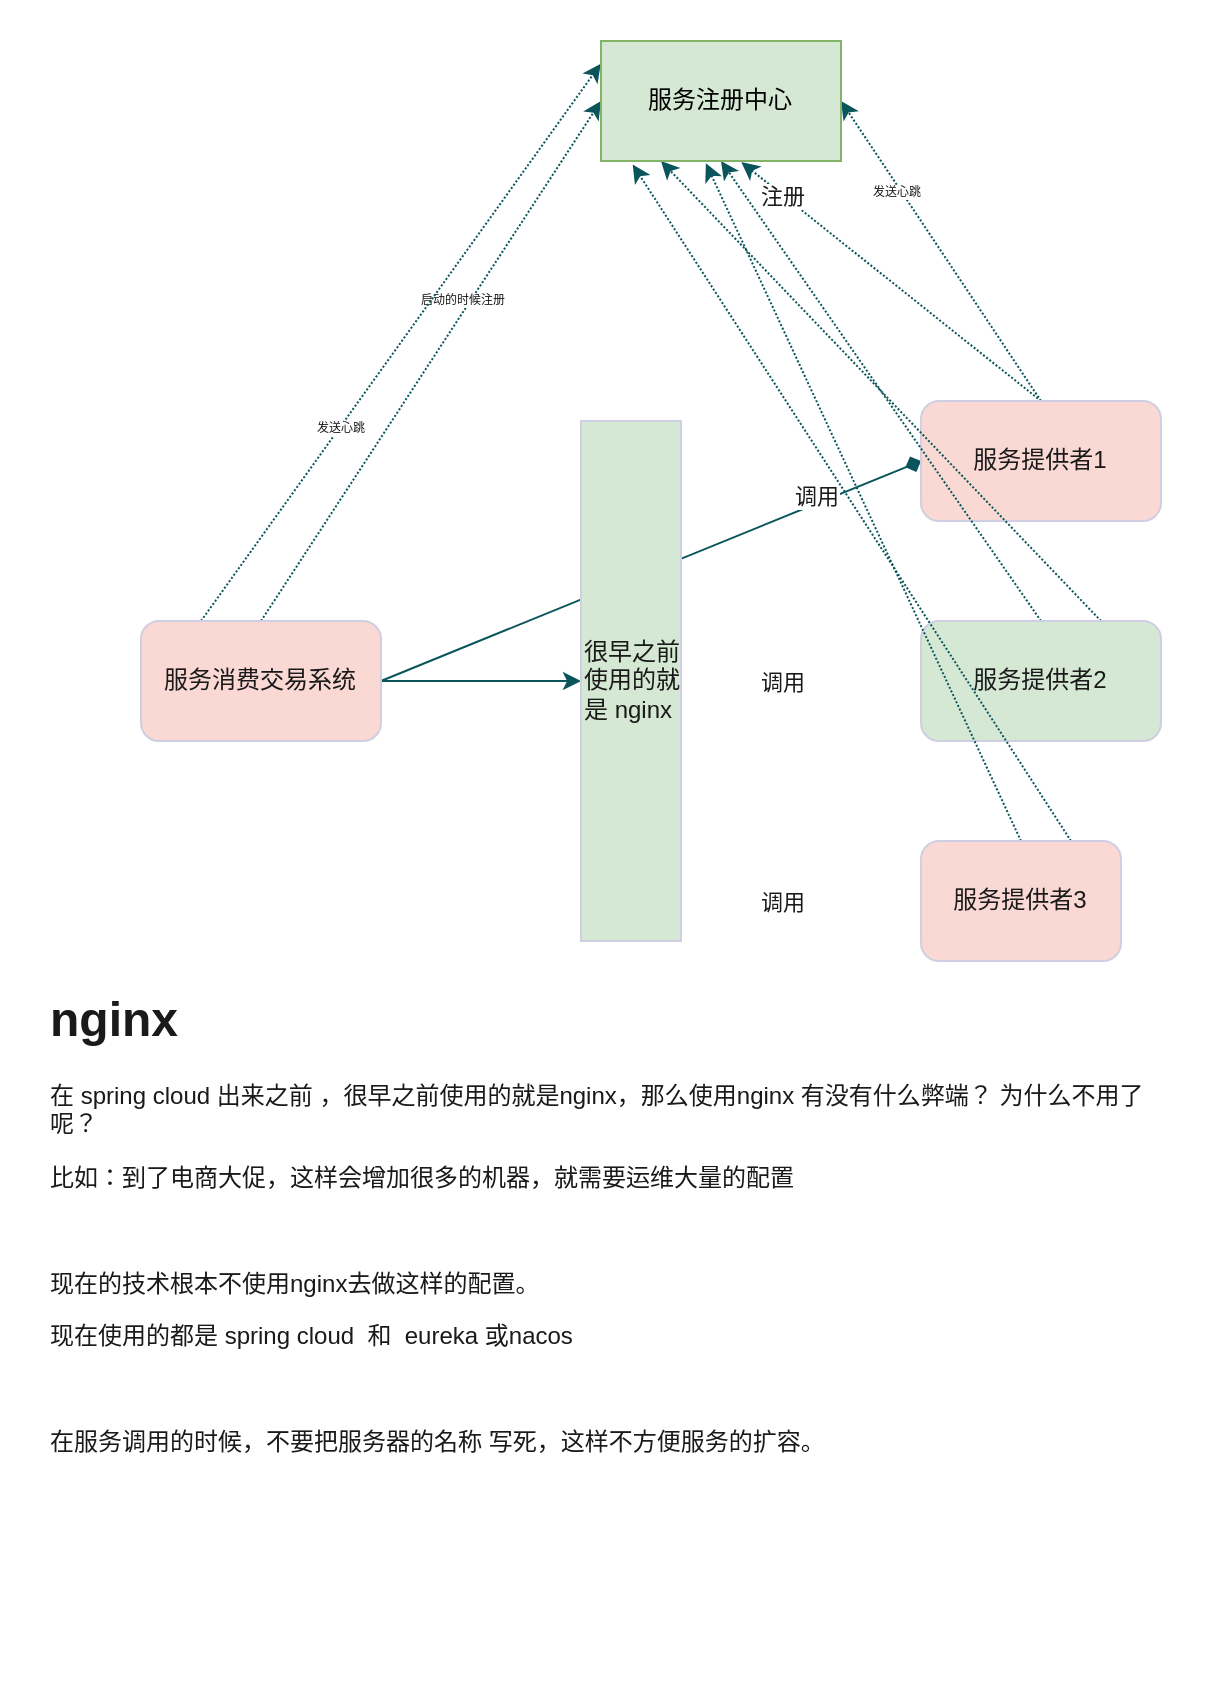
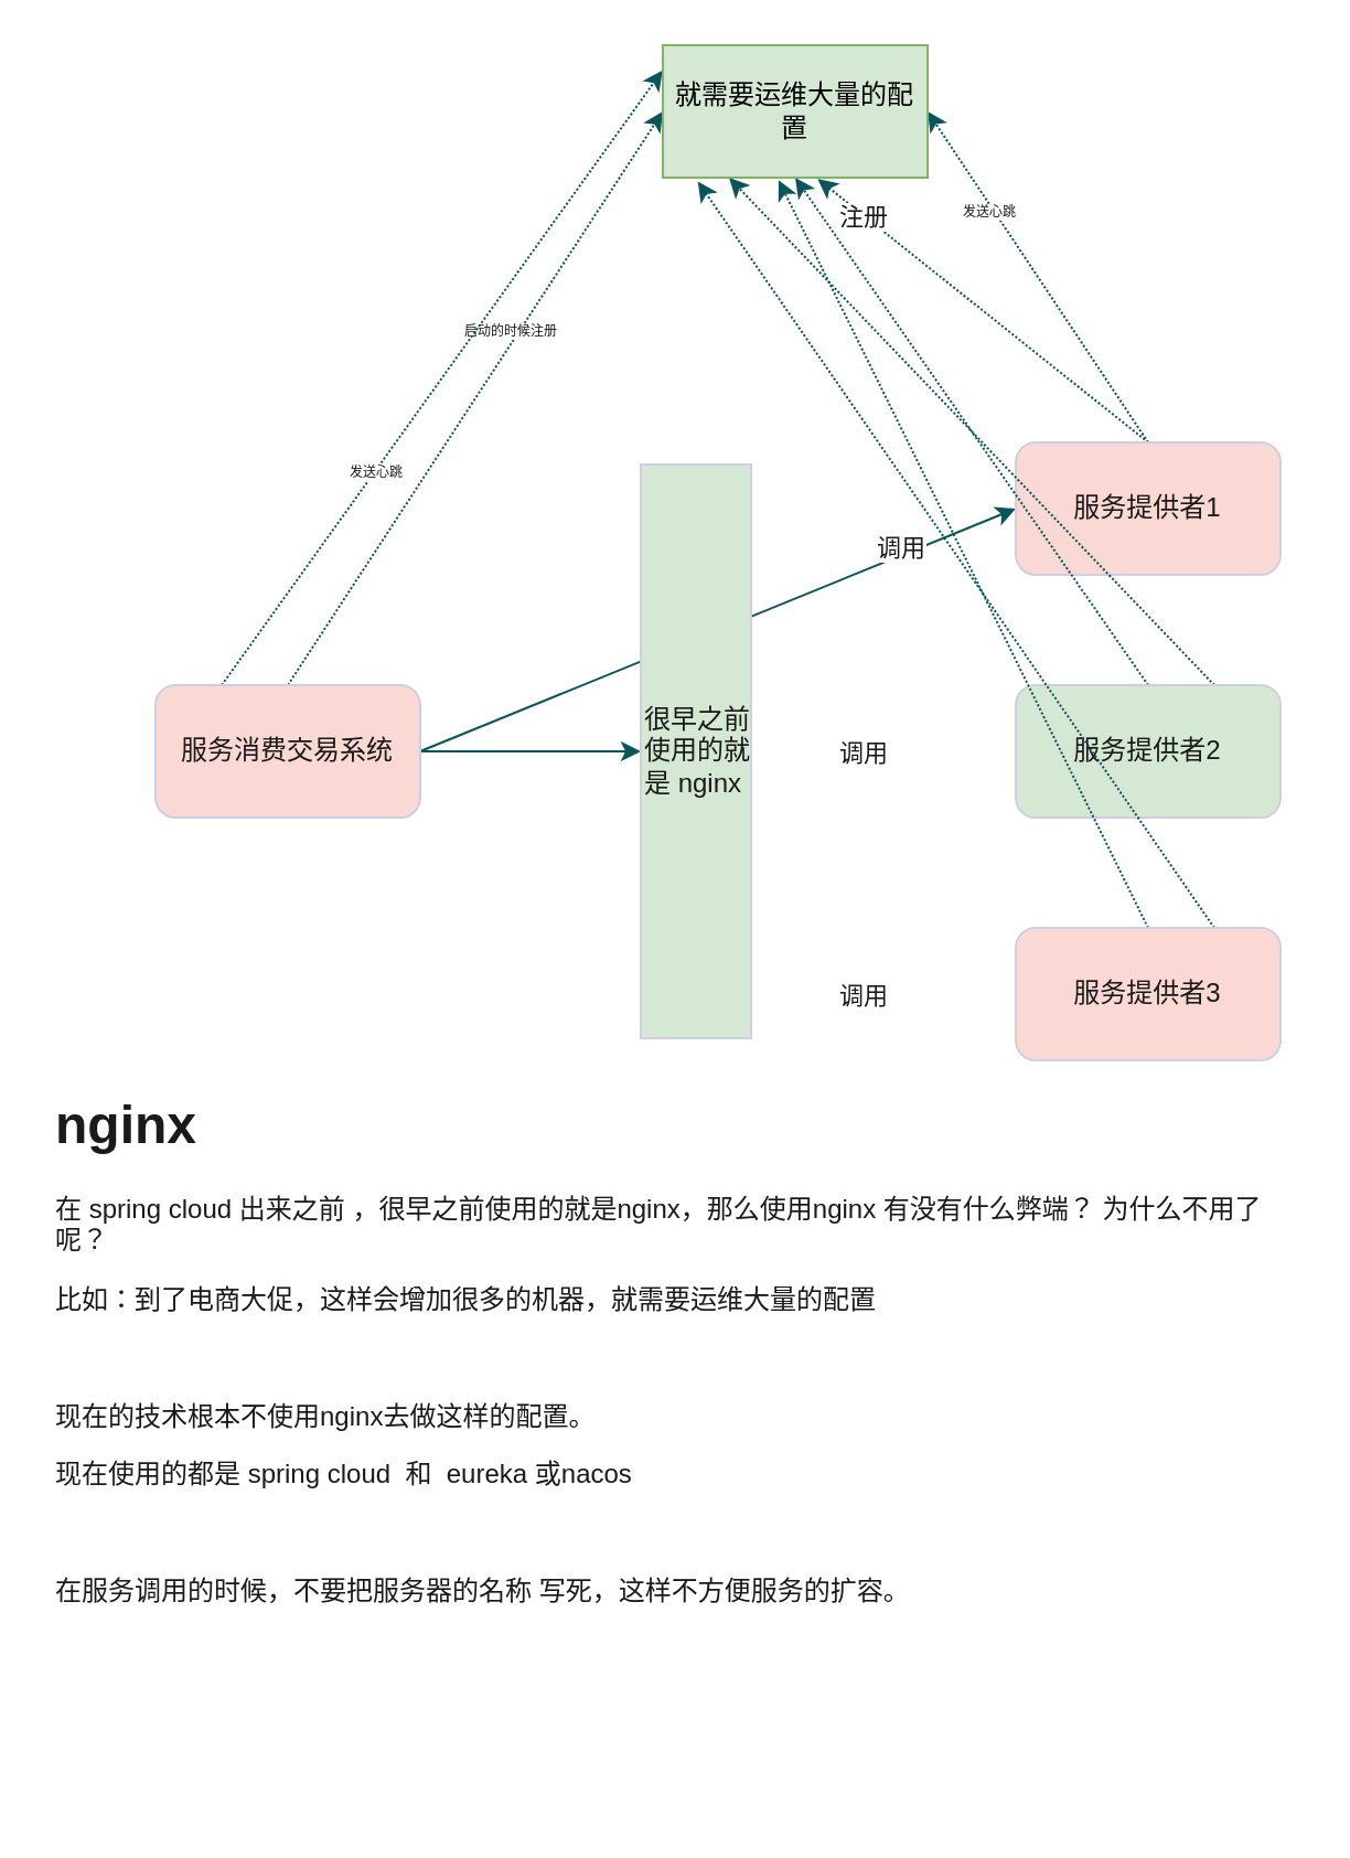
- <mxCell id="25" value="服务注册中心" style="rounded=0;whiteSpace=wrap;html=1;sketch=0;strokeColor=#82b366;fillColor=#d5e8d4;align=center;" vertex="1" parent="1"><mxGeometry x="300" y="20" width="120" height="60" as="geometry" /></mxCell>
+ <mxCell id="25" value="就需要运维大量的配置" style="rounded=0;whiteSpace=wrap;html=1;sketch=0;strokeColor=#82b366;fillColor=#d5e8d4;align=center;" vertex="1" parent="1"><mxGeometry x="300" y="20" width="120" height="60" as="geometry" /></mxCell>
- <mxCell id="2" style="rounded=1;sketch=0;orthogonalLoop=1;jettySize=auto;html=1;exitX=1;exitY=0.5;exitDx=0;exitDy=0;entryX=0;entryY=0.5;entryDx=0;entryDy=0;strokeColor=#09555B;fontColor=#1A1A1A;endArrow=diamond;" edge="1" parent="1" source="9" target="14"><mxGeometry relative="1" as="geometry" /></mxCell>
+ <mxCell id="2" style="rounded=1;sketch=0;orthogonalLoop=1;jettySize=auto;html=1;exitX=1;exitY=0.5;exitDx=0;exitDy=0;entryX=0;entryY=0.5;entryDx=0;entryDy=0;strokeColor=#09555B;fontColor=#1A1A1A;" edge="1" parent="1" source="9" target="14"><mxGeometry relative="1" as="geometry" /></mxCell>
- <mxCell id="20" value="服务提供者3" style="rounded=1;whiteSpace=wrap;html=1;sketch=0;strokeColor=#D0CEE2;fillColor=#FAD9D5;fontColor=#1A1A1A;align=center;" vertex="1" parent="1"><mxGeometry x="460" y="420" width="100" height="60" as="geometry" /></mxCell>
+ <mxCell id="20" value="服务提供者3" style="rounded=1;whiteSpace=wrap;html=1;sketch=0;strokeColor=#D0CEE2;fillColor=#FAD9D5;fontColor=#1A1A1A;align=center;" vertex="1" parent="1"><mxGeometry x="460" y="420" width="120" height="60" as="geometry" /></mxCell>
